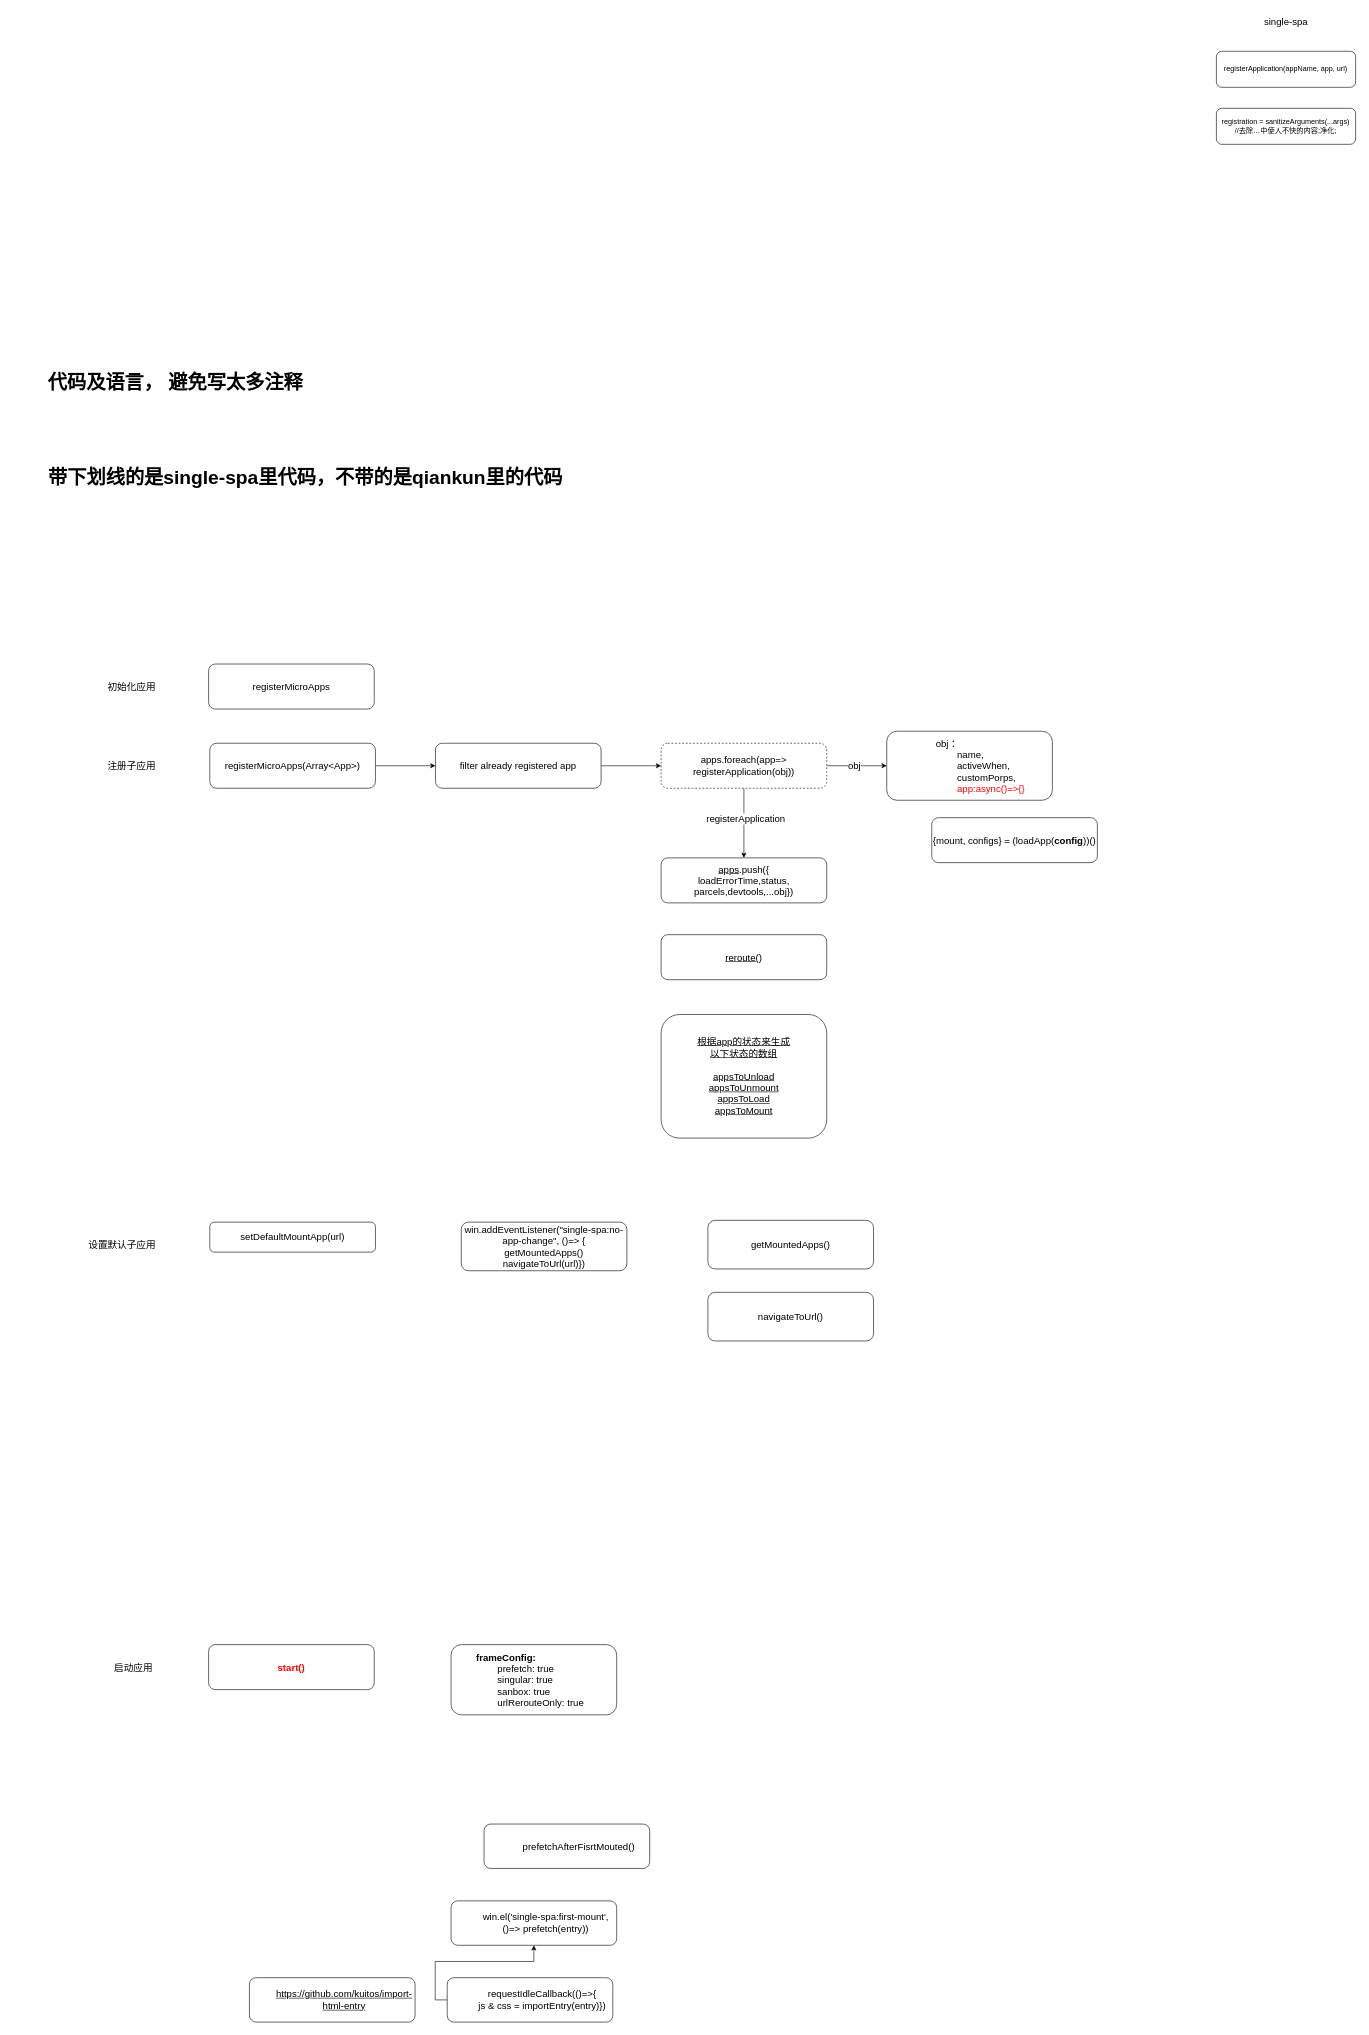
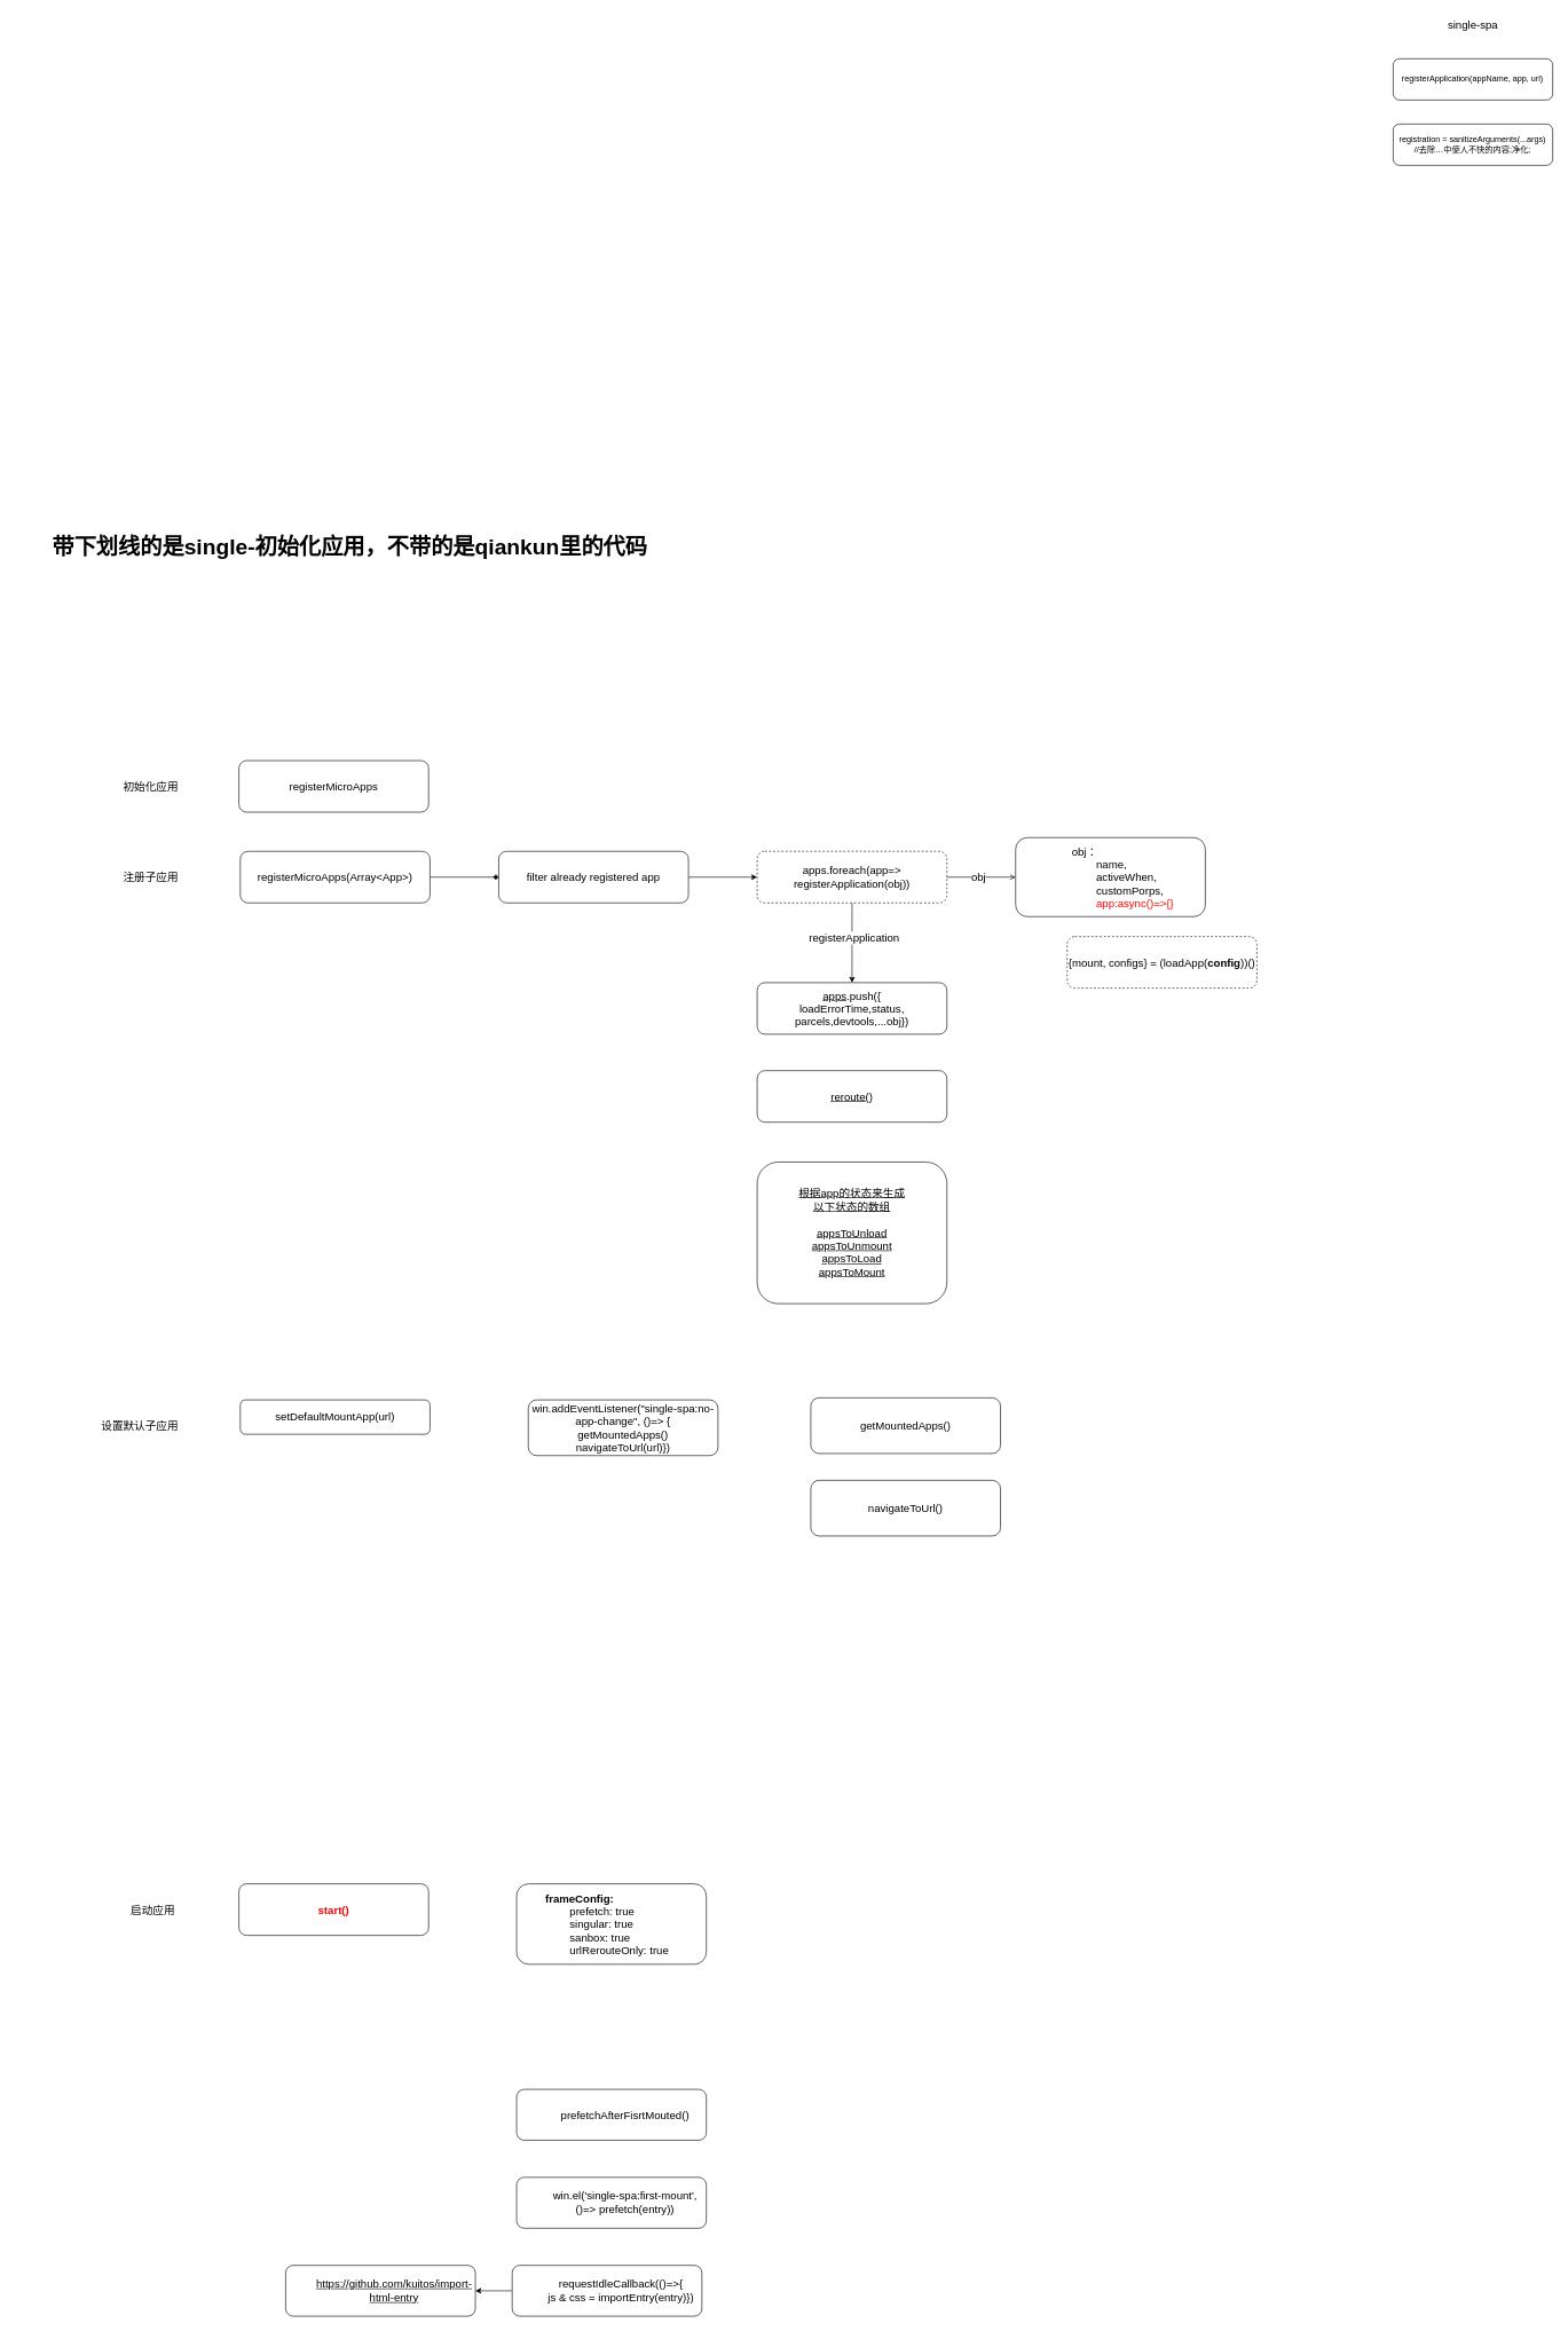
- <mxCell id="31" value="&lt;font size=&quot;1&quot; style=&quot;&quot;&gt;&lt;b style=&quot;font-size: 32px;&quot;&gt;代码及语言， 避免写太多注释&lt;/b&gt;&lt;/font&gt;" style="text;strokeColor=none;align=center;fillColor=none;html=1;verticalAlign=middle;whiteSpace=wrap;rounded=0;" parent="1" vertex="1"><mxGeometry x="20" y="578" width="544" height="117" as="geometry" /></mxCell>
- <mxCell id="32" value="&lt;span style=&quot;font-size: 32px;&quot;&gt;&lt;b&gt;带下划线的是single-spa里代码，不带的是qiankun里的代码&lt;/b&gt;&lt;/span&gt;" style="text;strokeColor=none;align=center;fillColor=none;html=1;verticalAlign=middle;whiteSpace=wrap;rounded=0;" parent="1" vertex="1"><mxGeometry x="54" y="737" width="909" height="117" as="geometry" /></mxCell>
+ <mxCell id="32" value="&lt;span style=&quot;font-size: 32px;&quot;&gt;&lt;b&gt;带下划线的是single-初始化应用，不带的是qiankun里的代码&lt;/b&gt;&lt;/span&gt;" style="text;strokeColor=none;align=center;fillColor=none;html=1;verticalAlign=middle;whiteSpace=wrap;rounded=0;" parent="1" vertex="1"><mxGeometry x="54" y="737" width="909" height="117" as="geometry" /></mxCell>
- <mxCell id="2" style="edgeStyle=orthogonalEdgeStyle;rounded=0;orthogonalLoop=1;jettySize=auto;html=1;exitX=1;exitY=0.5;exitDx=0;exitDy=0;entryX=0;entryY=0.5;entryDx=0;entryDy=0;" parent="1" source="3" target="5" edge="1"><mxGeometry relative="1" as="geometry" /></mxCell>
+ <mxCell id="2" style="edgeStyle=orthogonalEdgeStyle;rounded=0;orthogonalLoop=1;jettySize=auto;html=1;exitX=1;exitY=0.5;exitDx=0;exitDy=0;entryX=0;entryY=0.5;entryDx=0;entryDy=0;endArrow=diamond;" parent="1" source="3" target="5" edge="1"><mxGeometry relative="1" as="geometry" /></mxCell>
- <mxCell id="15" style="edgeStyle=orthogonalEdgeStyle;rounded=0;orthogonalLoop=1;jettySize=auto;html=1;exitX=1;exitY=0.5;exitDx=0;exitDy=0;entryX=0;entryY=0.5;entryDx=0;entryDy=0;" parent="1" source="17" target="18" edge="1"><mxGeometry relative="1" as="geometry" /></mxCell>
+ <mxCell id="15" style="edgeStyle=orthogonalEdgeStyle;rounded=0;orthogonalLoop=1;jettySize=auto;html=1;exitX=1;exitY=0.5;exitDx=0;exitDy=0;entryX=0;entryY=0.5;entryDx=0;entryDy=0;endArrow=open;" parent="1" source="17" target="18" edge="1"><mxGeometry relative="1" as="geometry" /></mxCell>
- <mxCell id="19" value="{mount, configs} = (loadApp(&lt;b&gt;config&lt;/b&gt;))()" style="rounded=1;whiteSpace=wrap;html=1;fontSize=16;" parent="1" vertex="1"><mxGeometry x="1552" y="1362" width="276" height="75" as="geometry" /></mxCell>
+ <mxCell id="19" value="{mount, configs} = (loadApp(&lt;b&gt;config&lt;/b&gt;))()" style="rounded=1;whiteSpace=wrap;html=1;fontSize=16;dashed=1;" parent="1" vertex="1"><mxGeometry x="1552" y="1362" width="276" height="75" as="geometry" /></mxCell>
- <mxCell id="24" value="&lt;blockquote style=&quot;margin: 0 0 0 40px; border: none; padding: 0px;&quot;&gt;&lt;div style=&quot;&quot;&gt;prefetchAfterFisrtMouted()&lt;/div&gt;&lt;/blockquote&gt;" style="rounded=1;whiteSpace=wrap;html=1;fontSize=16;align=center;" parent="1" vertex="1"><mxGeometry x="806" y="3039" width="276" height="74" as="geometry" /></mxCell>
+ <mxCell id="24" value="&lt;blockquote style=&quot;margin: 0 0 0 40px; border: none; padding: 0px;&quot;&gt;&lt;div style=&quot;&quot;&gt;prefetchAfterFisrtMouted()&lt;/div&gt;&lt;/blockquote&gt;" style="rounded=1;whiteSpace=wrap;html=1;fontSize=16;align=center;" parent="1" vertex="1"><mxGeometry x="751" y="3039" width="276" height="74" as="geometry" /></mxCell>
- <mxCell id="26" style="edgeStyle=orthogonalEdgeStyle;rounded=0;orthogonalLoop=1;jettySize=auto;html=1;exitX=0;exitY=0.5;exitDx=0;exitDy=0;" parent="1" source="27" target="25" edge="1"><mxGeometry relative="1" as="geometry" /></mxCell>
+ <mxCell id="26" style="edgeStyle=orthogonalEdgeStyle;rounded=0;orthogonalLoop=1;jettySize=auto;html=1;exitX=0;exitY=0.5;exitDx=0;exitDy=0;entryX=1;entryY=0.5;entryDx=0;entryDy=0;" parent="1" source="27" target="28" edge="1"><mxGeometry relative="1" as="geometry" /></mxCell>
